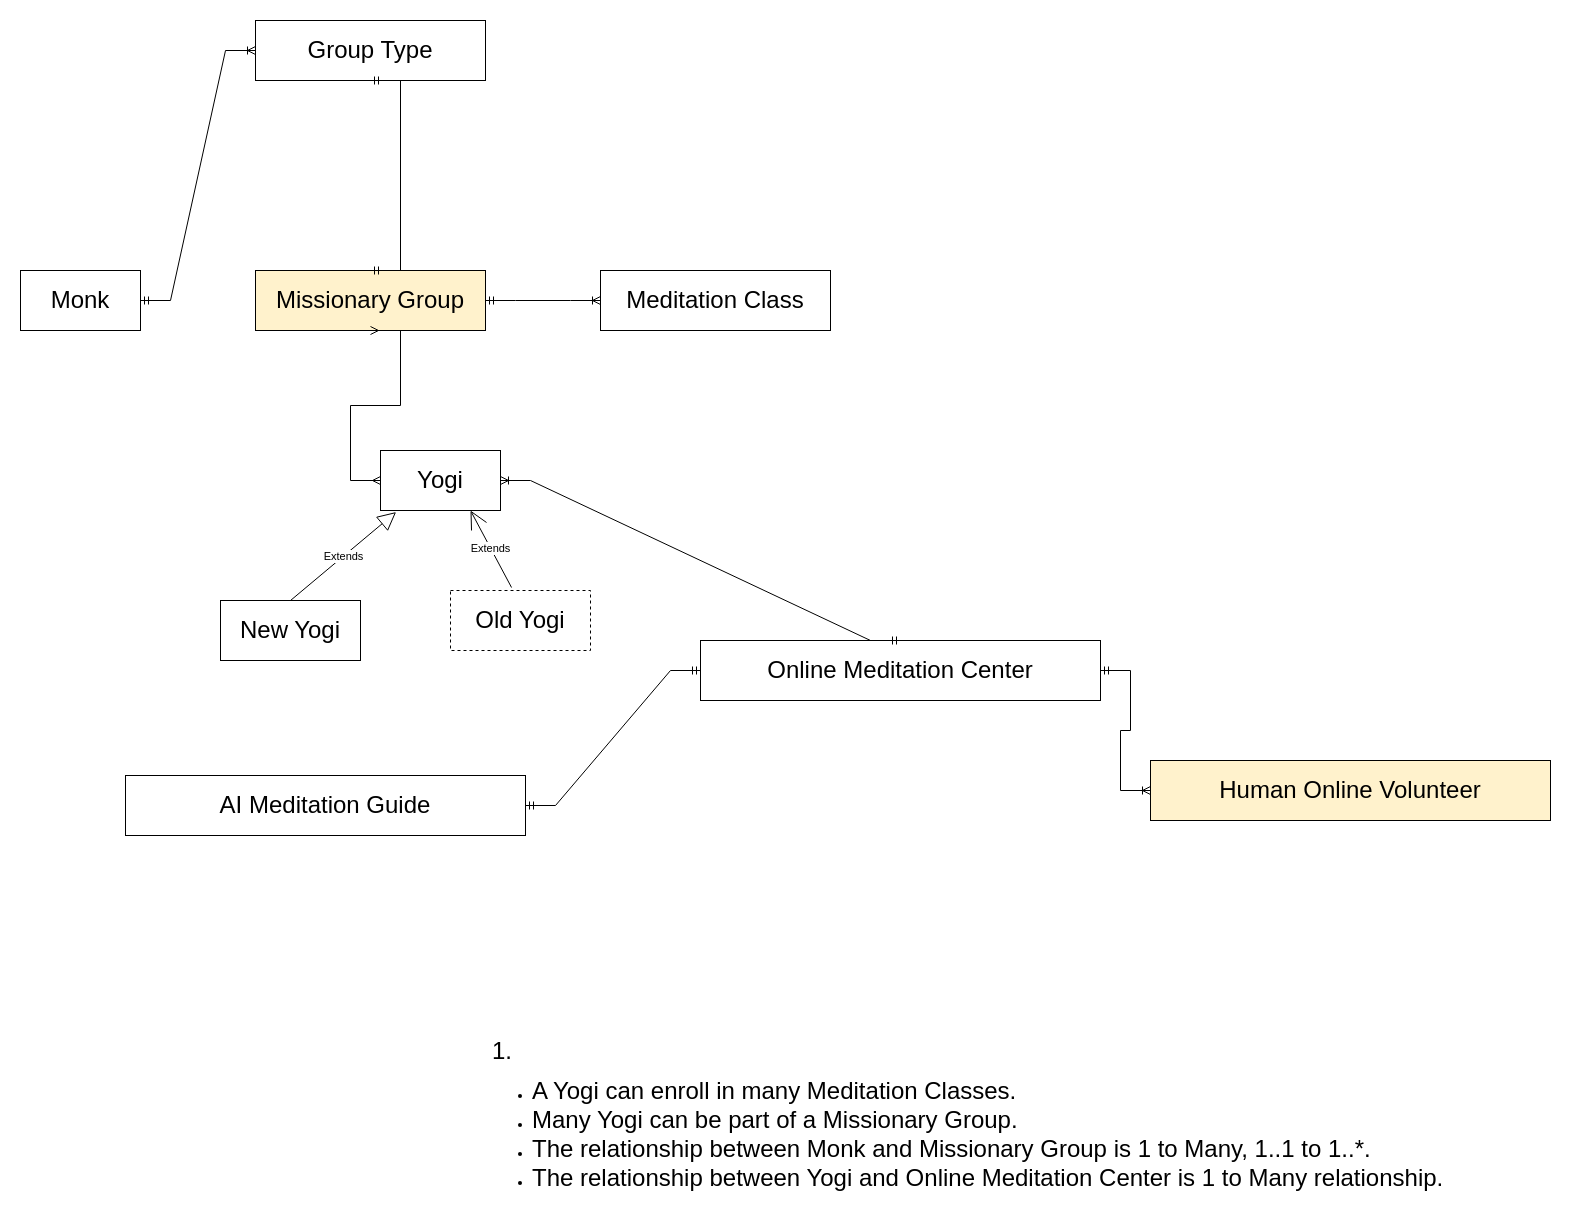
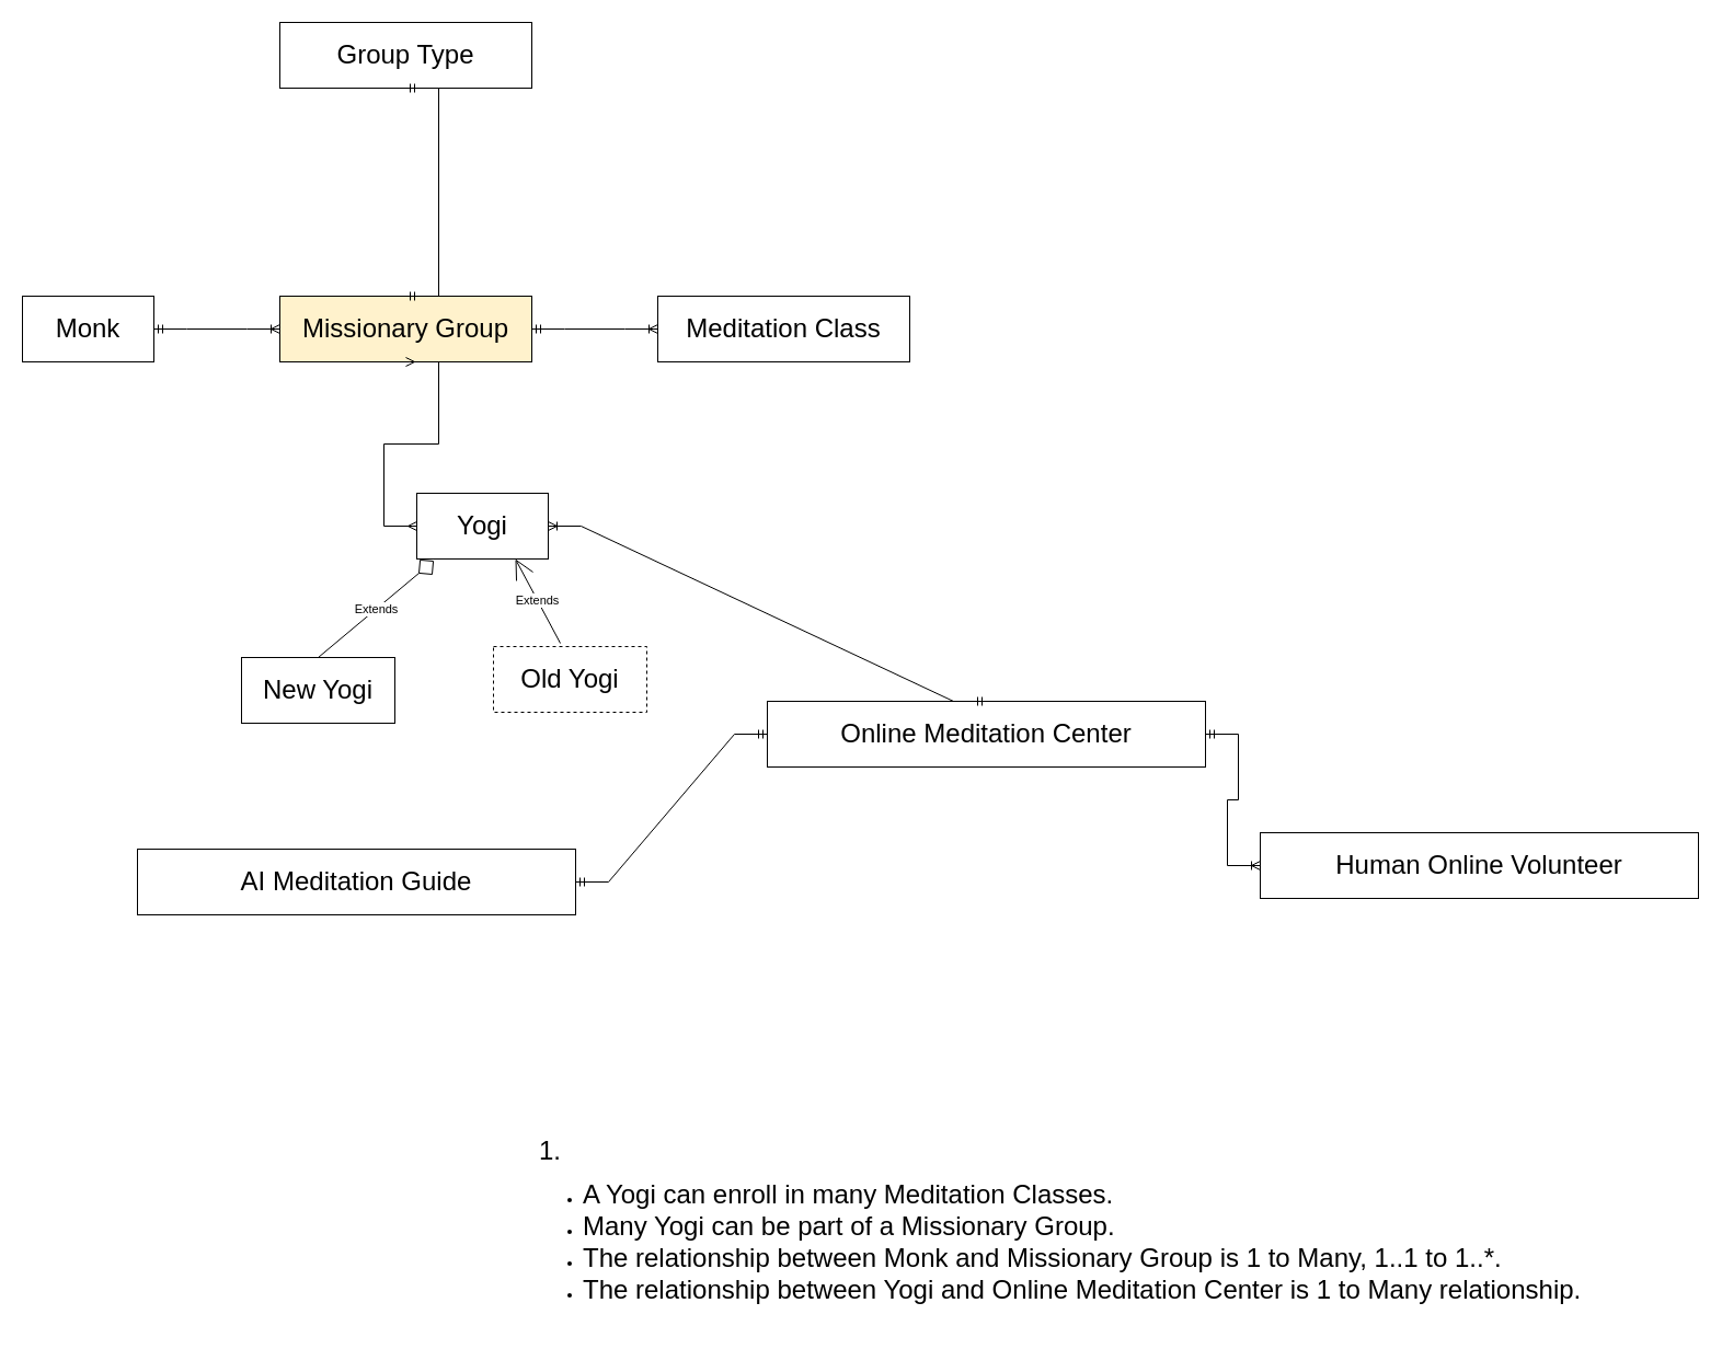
- <mxCell id="10" value="" style="edgeStyle=entityRelationEdgeStyle;fontSize=12;html=1;endArrow=ERoneToMany;startArrow=ERmandOne;rounded=0;exitX=1;exitY=0.5;exitDx=0;exitDy=0;" edge="1" parent="1" source="6" target="7"><mxGeometry width="100" height="100" relative="1" as="geometry"><mxPoint x="140" y="300" as="sourcePoint" /><mxPoint x="255" y="270" as="targetPoint" /></mxGeometry></mxCell>
+ <mxCell id="10" value="" style="edgeStyle=entityRelationEdgeStyle;fontSize=12;html=1;endArrow=ERoneToMany;startArrow=ERmandOne;rounded=0;entryX=0;entryY=0.5;entryDx=0;entryDy=0;exitX=1;exitY=0.5;exitDx=0;exitDy=0;" edge="1" parent="1" source="6" target="9"><mxGeometry width="100" height="100" relative="1" as="geometry"><mxPoint x="140" y="300" as="sourcePoint" /><mxPoint x="255" y="270" as="targetPoint" /></mxGeometry></mxCell>
- <mxCell id="20" value="Extends" style="endArrow=block;endSize=16;endFill=0;html=1;rounded=0;exitX=0.5;exitY=0;exitDx=0;exitDy=0;entryX=0.13;entryY=1.026;entryDx=0;entryDy=0;entryPerimeter=0;" edge="1" parent="1" source="4" target="2"><mxGeometry width="160" relative="1" as="geometry"><mxPoint x="255" y="570" as="sourcePoint" /><mxPoint x="415" y="570" as="targetPoint" /></mxGeometry></mxCell>
+ <mxCell id="20" value="Extends" style="endArrow=diamond;endSize=16;endFill=0;html=1;rounded=0;exitX=0.5;exitY=0;exitDx=0;exitDy=0;entryX=0.13;entryY=1.026;entryDx=0;entryDy=0;entryPerimeter=0;" edge="1" parent="1" source="4" target="2"><mxGeometry width="160" relative="1" as="geometry"><mxPoint x="255" y="570" as="sourcePoint" /><mxPoint x="415" y="570" as="targetPoint" /></mxGeometry></mxCell>
- <mxCell id="14" value="&lt;font style=&quot;font-size: 24px;&quot;&gt;Human Online Volunteer&lt;/font&gt;" style="rounded=0;whiteSpace=wrap;html=1;fillColor=#fff2cc;" vertex="1" parent="1"><mxGeometry x="1150" y="760" width="400" height="60" as="geometry" /></mxCell>
+ <mxCell id="14" value="&lt;font style=&quot;font-size: 24px;&quot;&gt;Human Online Volunteer&lt;/font&gt;" style="rounded=0;whiteSpace=wrap;html=1;" vertex="1" parent="1"><mxGeometry x="1150" y="760" width="400" height="60" as="geometry" /></mxCell>
